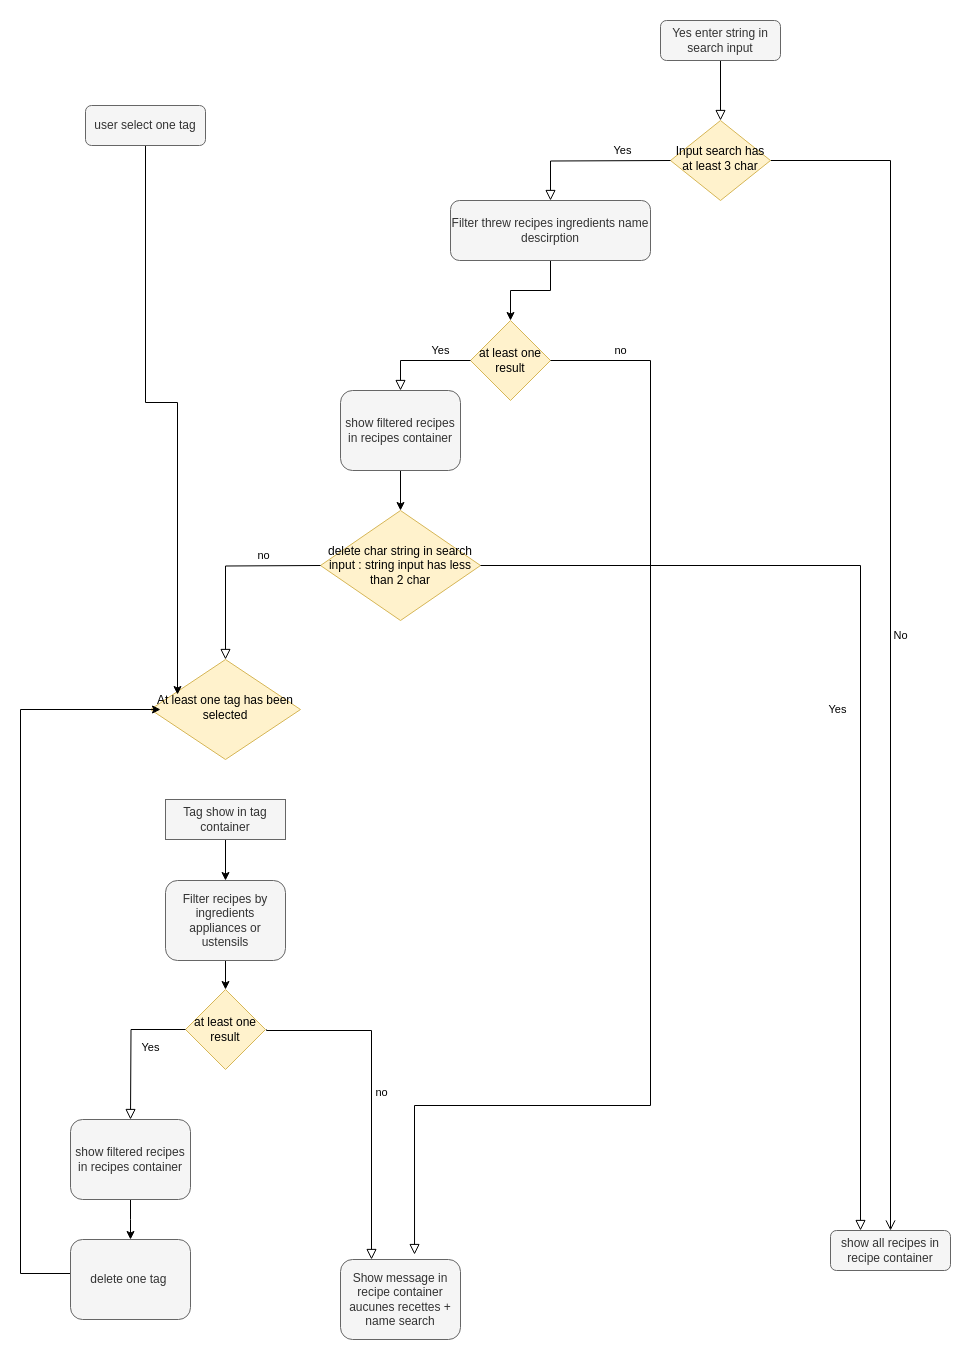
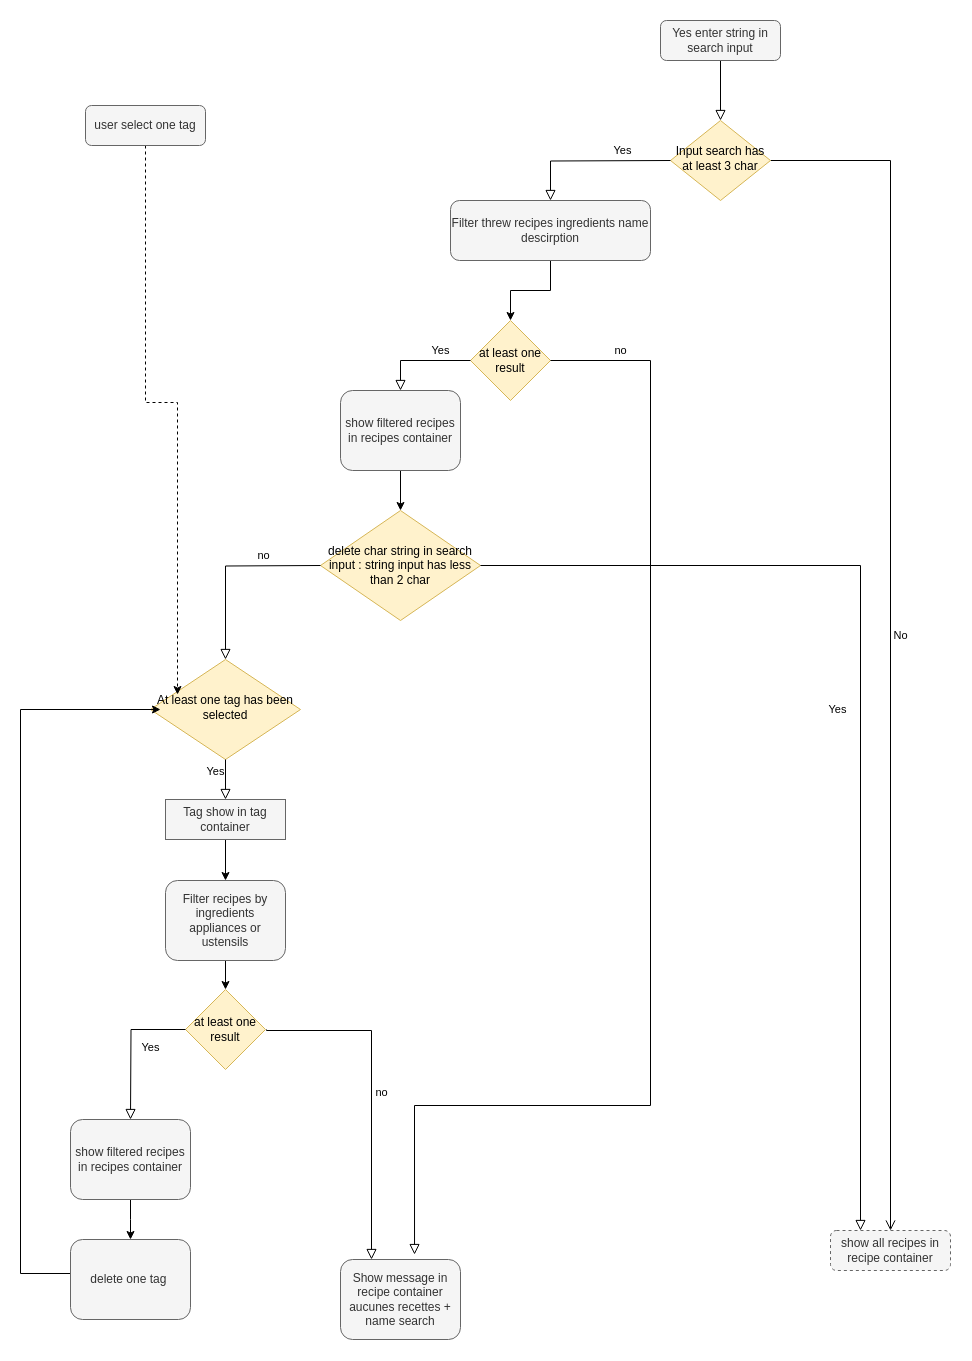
- <mxCell id="10" style="edgeStyle=orthogonalEdgeStyle;rounded=0;orthogonalLoop=1;jettySize=auto;html=1;exitX=0.5;exitY=1;exitDx=0;exitDy=0;entryX=0.18;entryY=0.35;entryDx=0;entryDy=0;entryPerimeter=0;" parent="1" source="11" target="7" edge="1"><mxGeometry relative="1" as="geometry"><mxPoint x="280" y="500" as="targetPoint" /></mxGeometry></mxCell>
+ <mxCell id="10" style="edgeStyle=orthogonalEdgeStyle;rounded=0;orthogonalLoop=1;jettySize=auto;html=1;exitX=0.5;exitY=1;exitDx=0;exitDy=0;entryX=0.18;entryY=0.35;entryDx=0;entryDy=0;entryPerimeter=0;dashed=1;" parent="1" source="11" target="7" edge="1"><mxGeometry relative="1" as="geometry"><mxPoint x="280" y="500" as="targetPoint" /></mxGeometry></mxCell>
+ <mxCell id="31" value="Yes" style="rounded=0;html=1;jettySize=auto;orthogonalLoop=1;fontSize=11;endArrow=block;endFill=0;endSize=8;strokeWidth=1;shadow=0;labelBackgroundColor=none;edgeStyle=orthogonalEdgeStyle;entryX=0.5;entryY=0;entryDx=0;entryDy=0;exitX=0.5;exitY=1;exitDx=0;exitDy=0;" parent="1" source="7" target="9" edge="1"><mxGeometry x="-0.396" y="-10" relative="1" as="geometry"><mxPoint as="offset" /><mxPoint x="170" y="760" as="sourcePoint" /><mxPoint x="100" y="790" as="targetPoint" /></mxGeometry></mxCell>
- <mxCell id="6" value="show all recipes in recipe container" style="rounded=1;whiteSpace=wrap;html=1;fontSize=12;glass=0;strokeWidth=1;shadow=0;fillColor=#f5f5f5;fontColor=#333333;strokeColor=#666666;" parent="1" vertex="1"><mxGeometry x="830" y="1230" width="120" height="40" as="geometry" /></mxCell>
+ <mxCell id="6" value="show all recipes in recipe container" style="rounded=1;whiteSpace=wrap;html=1;fontSize=12;glass=0;strokeWidth=1;shadow=0;fillColor=#f5f5f5;fontColor=#333333;strokeColor=#666666;dashed=1;" parent="1" vertex="1"><mxGeometry x="830" y="1230" width="120" height="40" as="geometry" /></mxCell>
